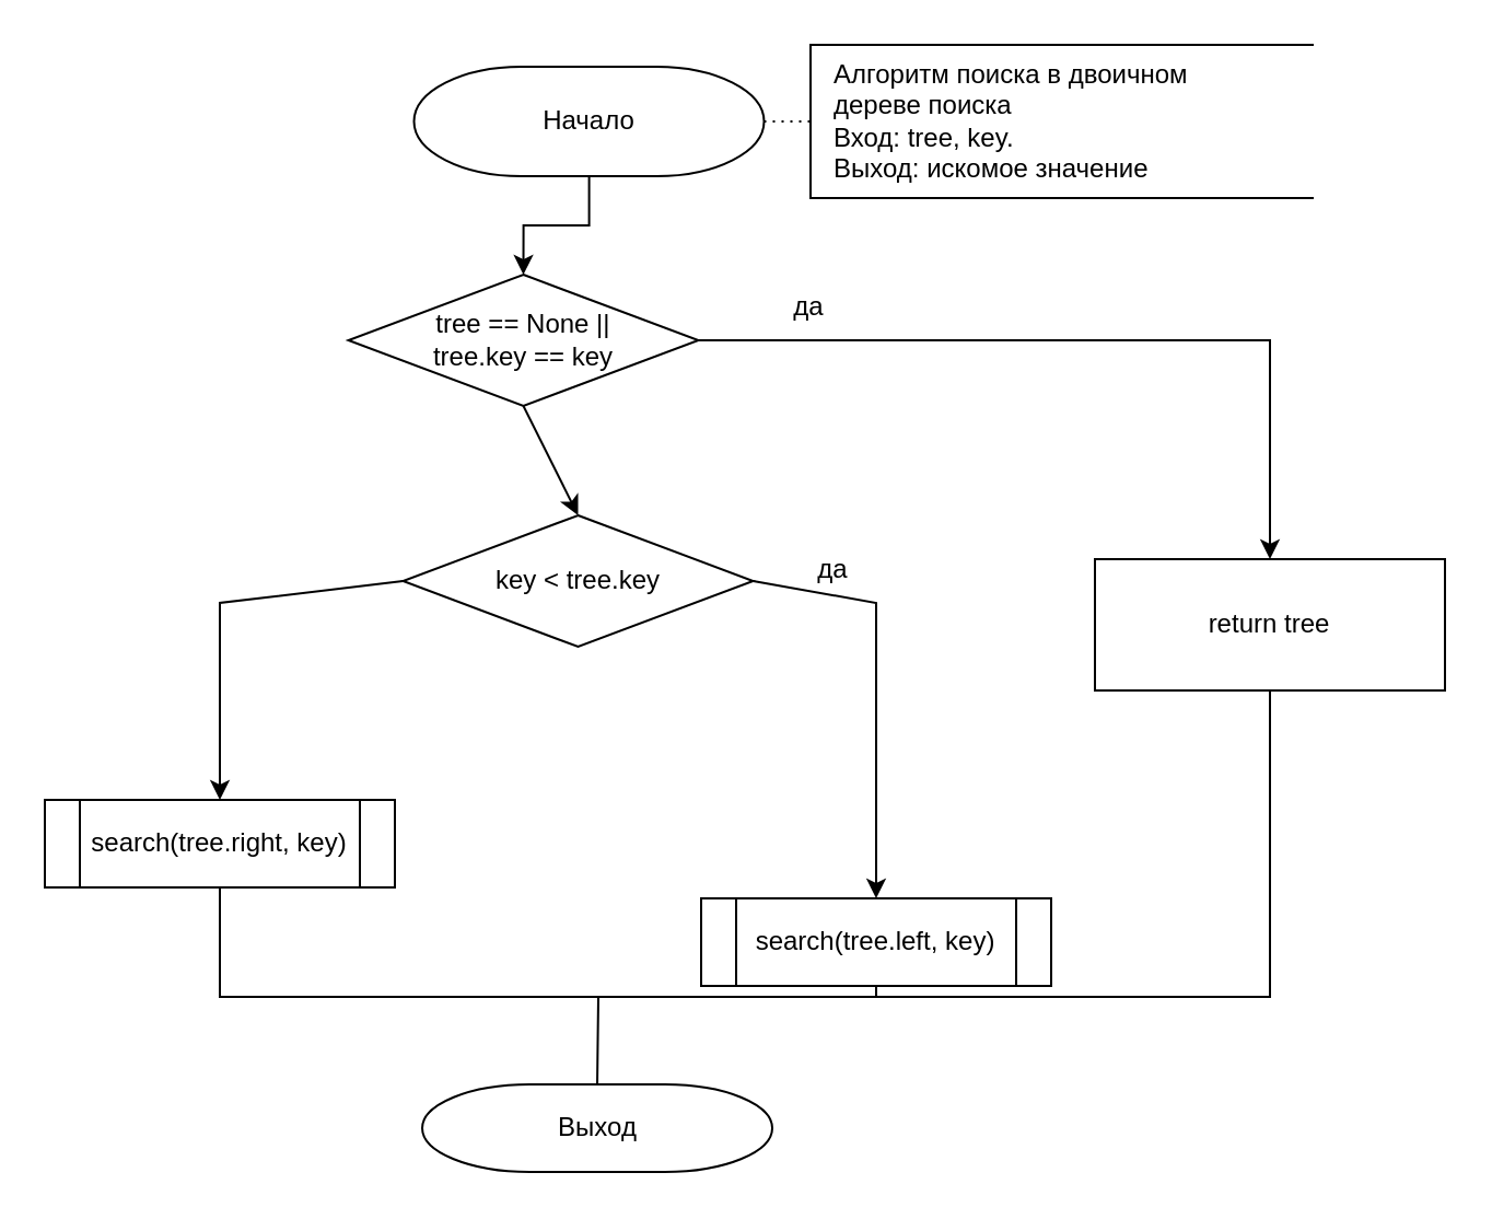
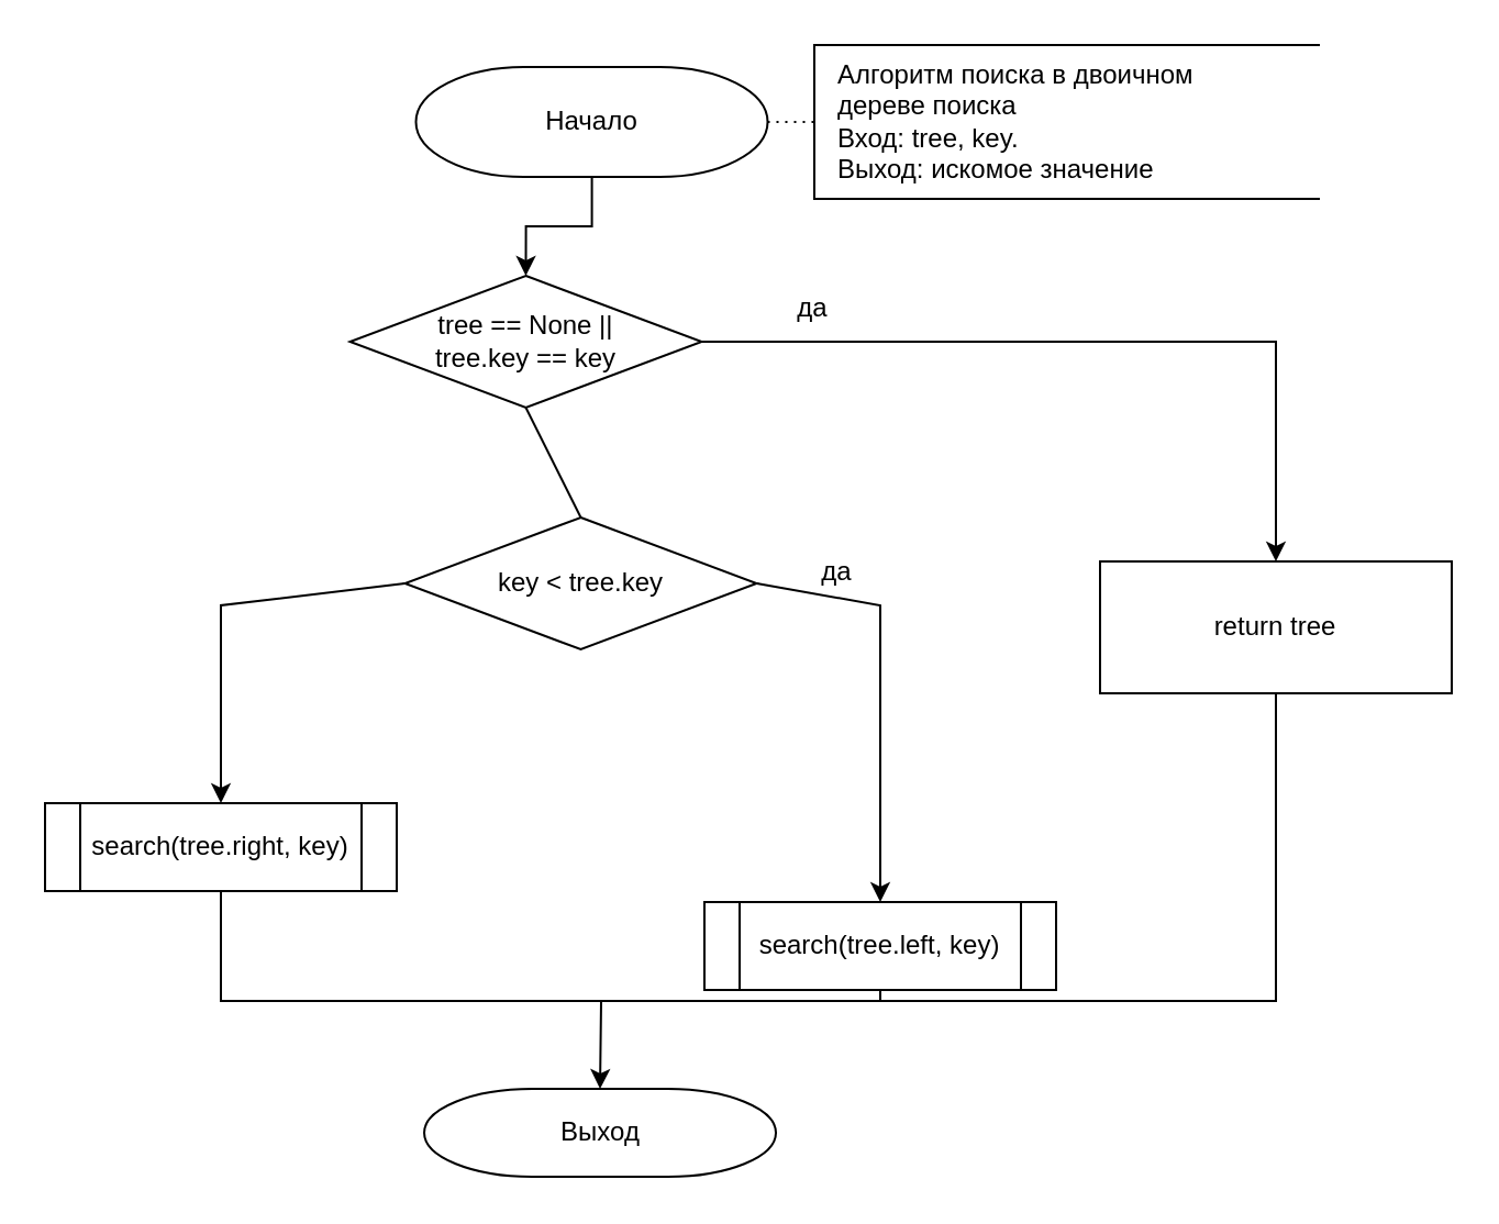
- <mxCell id="11" value="" style="endArrow=classic;html=1;rounded=0;strokeWidth=1;exitX=0.5;exitY=1;exitDx=0;exitDy=0;entryX=0.5;entryY=0;entryDx=0;entryDy=0;" parent="1" source="9" target="10" edge="1"><mxGeometry width="50" height="50" relative="1" as="geometry"><mxPoint x="570" y="725" as="sourcePoint" /><mxPoint x="620" y="675" as="targetPoint" /></mxGeometry></mxCell>
+ <mxCell id="11" value="" style="endArrow=none;html=1;rounded=0;strokeWidth=1;exitX=0.5;exitY=1;exitDx=0;exitDy=0;entryX=0.5;entryY=0;entryDx=0;entryDy=0;" parent="1" source="9" target="10" edge="1"><mxGeometry width="50" height="50" relative="1" as="geometry"><mxPoint x="570" y="725" as="sourcePoint" /><mxPoint x="620" y="675" as="targetPoint" /></mxGeometry></mxCell>
- <mxCell id="17" value="" style="endArrow=none;html=1;rounded=0;strokeWidth=1;exitX=0.5;exitY=1;exitDx=0;exitDy=0;entryX=0.5;entryY=0;entryDx=0;entryDy=0;entryPerimeter=0;" parent="1" source="8" target="4" edge="1"><mxGeometry width="50" height="50" relative="1" as="geometry"><mxPoint x="570" y="345" as="sourcePoint" /><mxPoint x="620" y="295" as="targetPoint" /><Array as="points"><mxPoint x="100" y="455" /><mxPoint x="273" y="455" /></Array></mxGeometry></mxCell>
+ <mxCell id="17" value="" style="endArrow=classic;html=1;rounded=0;strokeWidth=1;exitX=0.5;exitY=1;exitDx=0;exitDy=0;entryX=0.5;entryY=0;entryDx=0;entryDy=0;entryPerimeter=0;" parent="1" source="8" target="4" edge="1"><mxGeometry width="50" height="50" relative="1" as="geometry"><mxPoint x="570" y="345" as="sourcePoint" /><mxPoint x="620" y="295" as="targetPoint" /><Array as="points"><mxPoint x="100" y="455" /><mxPoint x="273" y="455" /></Array></mxGeometry></mxCell>
